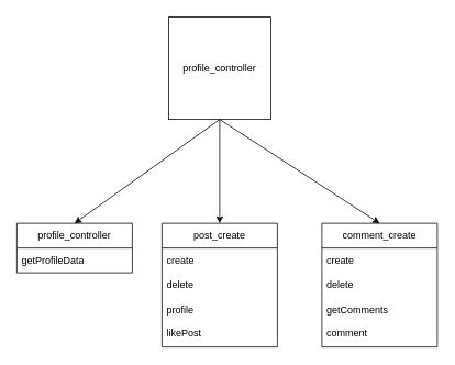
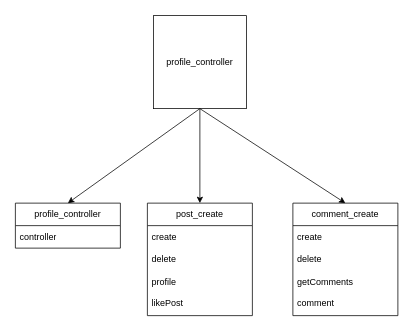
- <mxCell id="14" value="getProfileData" style="text;strokeColor=none;fillColor=none;align=left;verticalAlign=middle;spacingLeft=4;spacingRight=4;overflow=hidden;points=[[0,0.5],[1,0.5]];portConstraint=eastwest;rotatable=0;whiteSpace=wrap;html=1;" vertex="1" parent="13"><mxGeometry y="30" width="140" height="30" as="geometry" /></mxCell>
+ <mxCell id="14" value="controller" style="text;strokeColor=none;fillColor=none;align=left;verticalAlign=middle;spacingLeft=4;spacingRight=4;overflow=hidden;points=[[0,0.5],[1,0.5]];portConstraint=eastwest;rotatable=0;whiteSpace=wrap;html=1;" vertex="1" parent="13"><mxGeometry y="30" width="140" height="30" as="geometry" /></mxCell>
